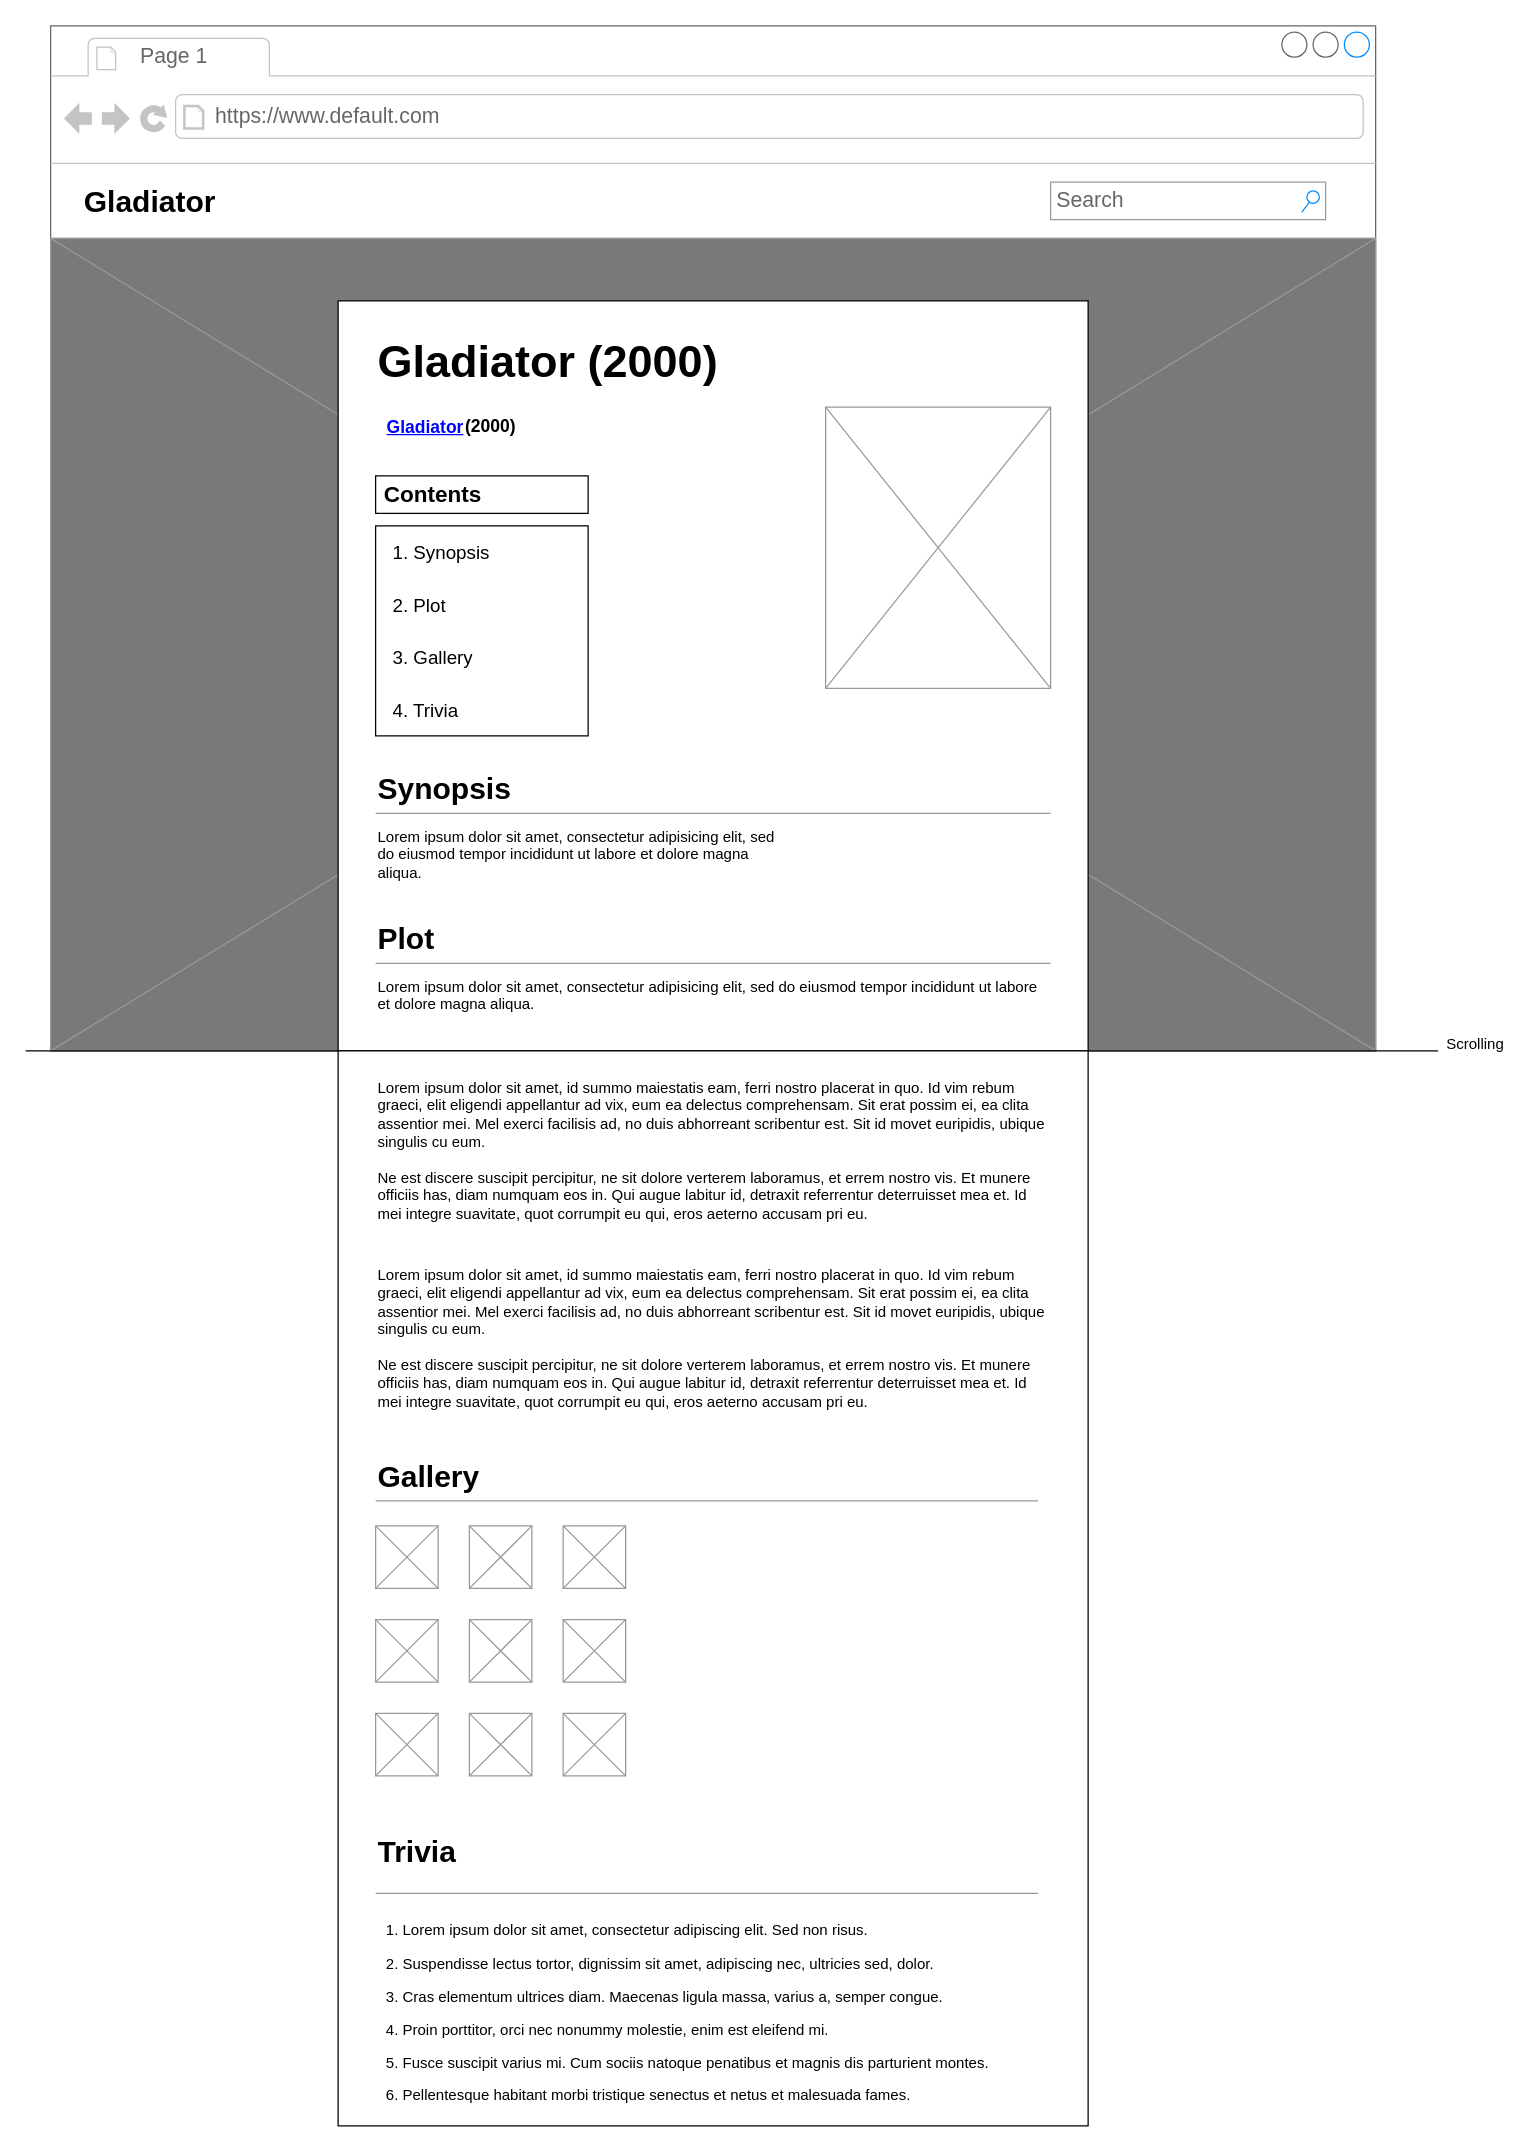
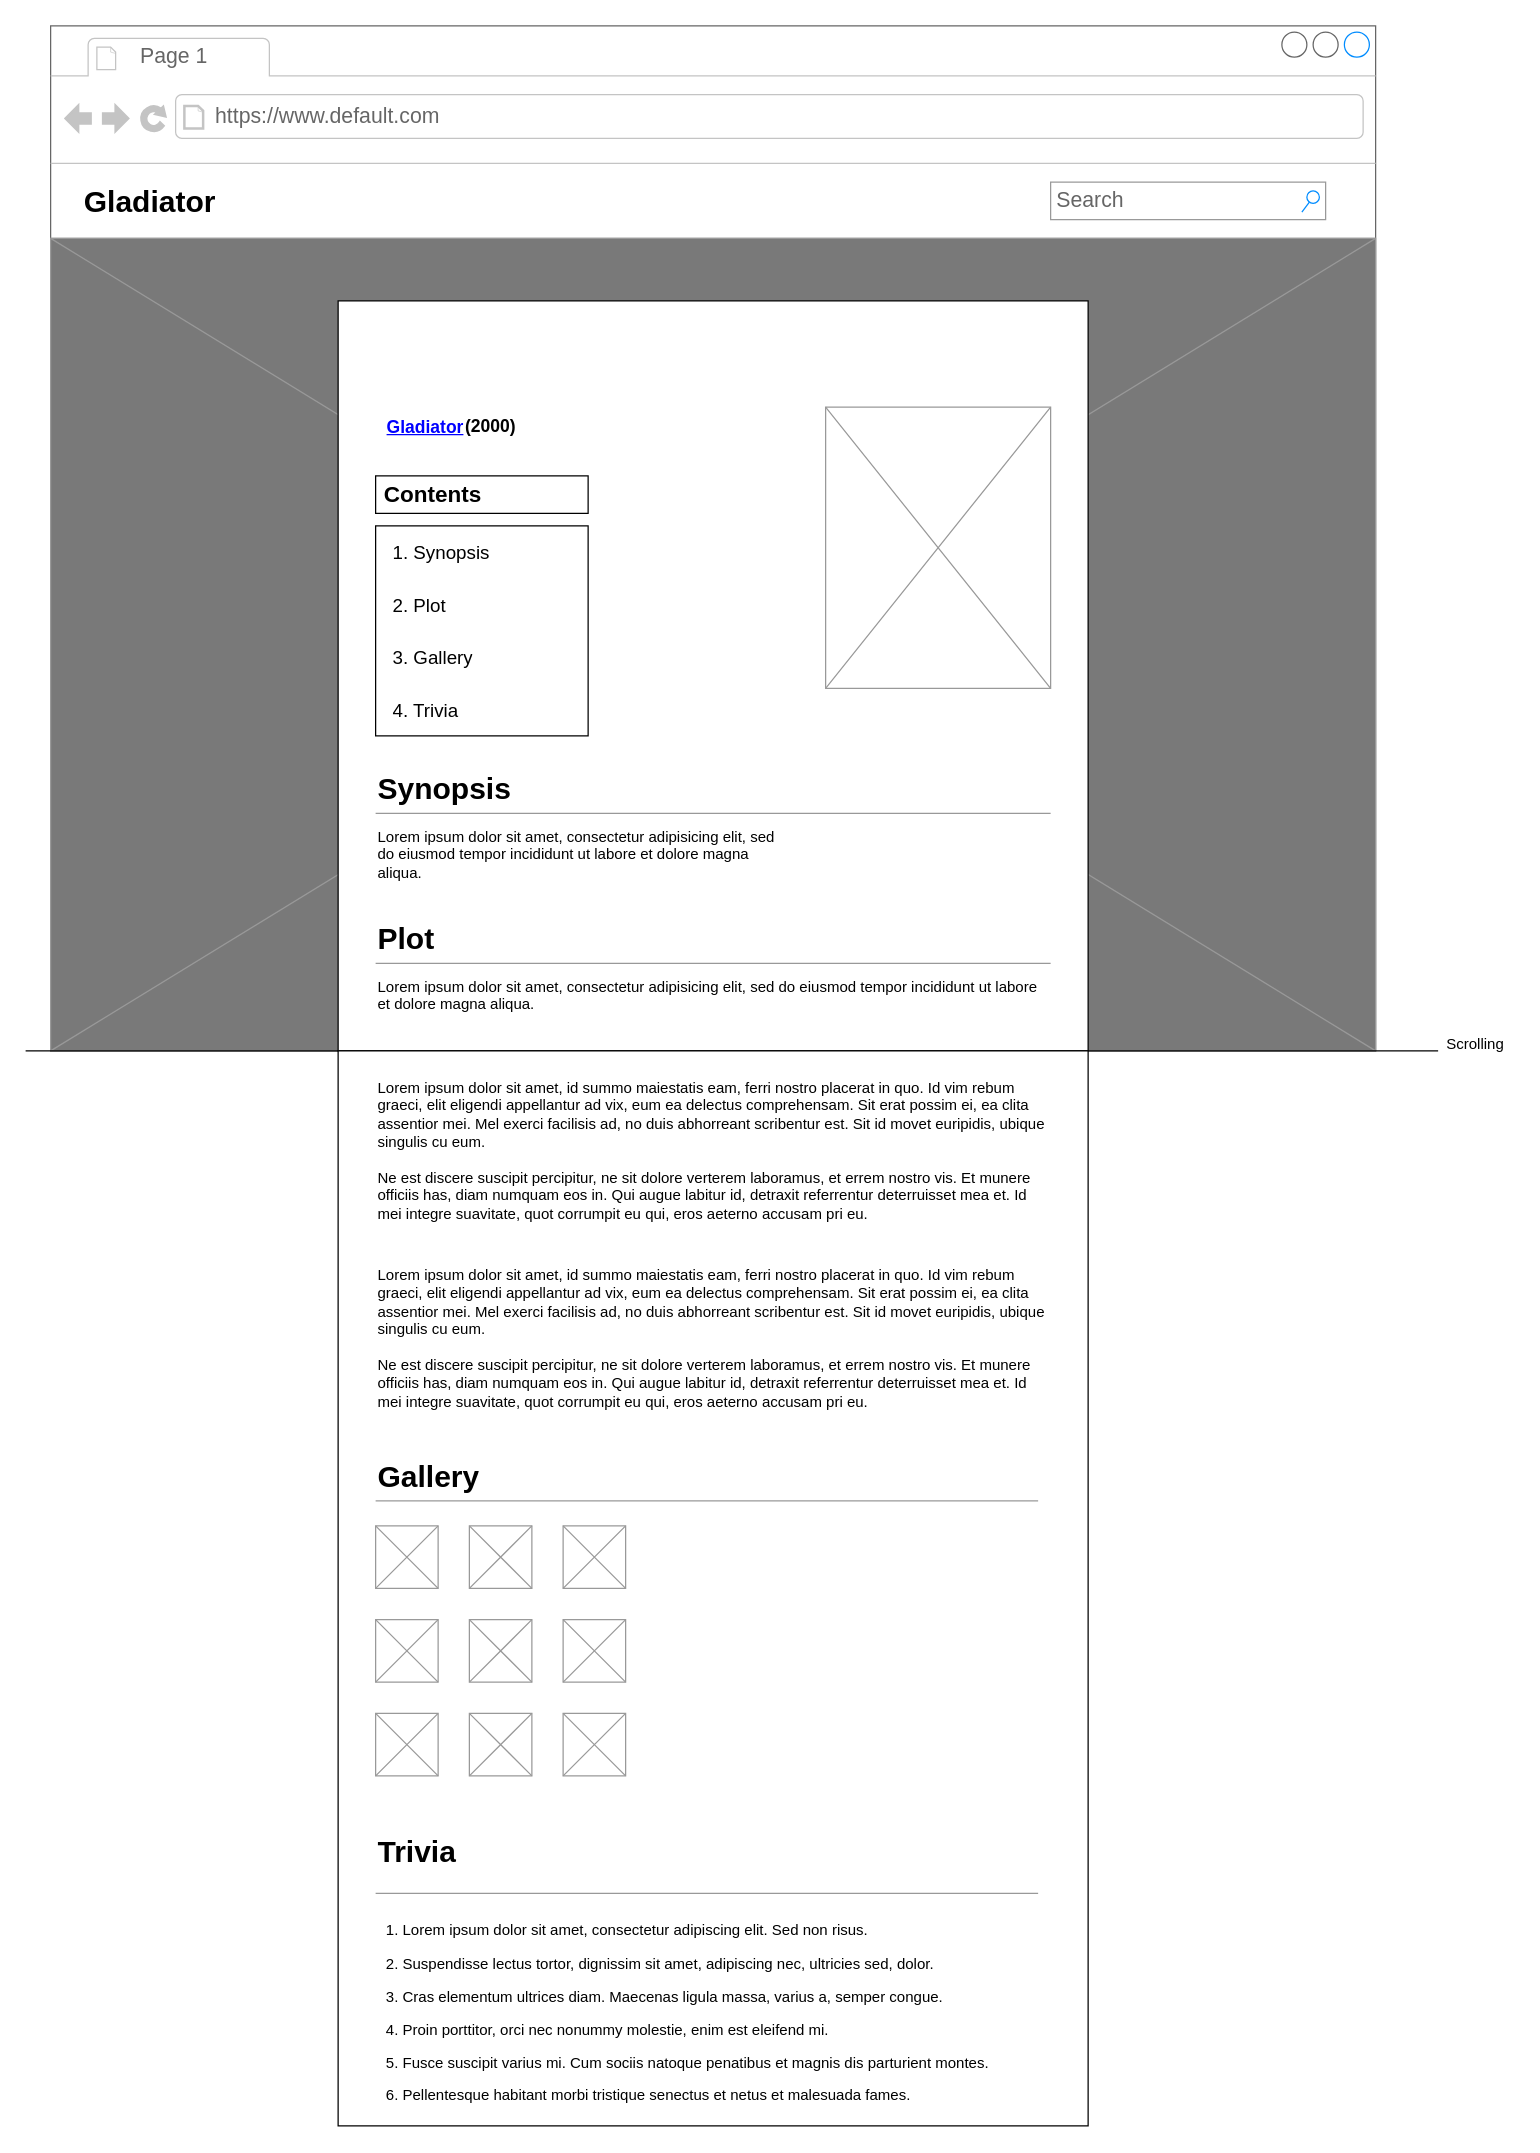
- <mxCell id="11" value="&lt;h1 style=&quot;margin-top: 0px;&quot;&gt;&lt;font style=&quot;font-size: 36px;&quot;&gt;Gladiator (2000)&lt;/font&gt;&lt;/h1&gt;" style="text;html=1;whiteSpace=wrap;overflow=hidden;rounded=0;" vertex="1" parent="2"><mxGeometry x="260" y="240" width="320" height="50" as="geometry" /></mxCell>
